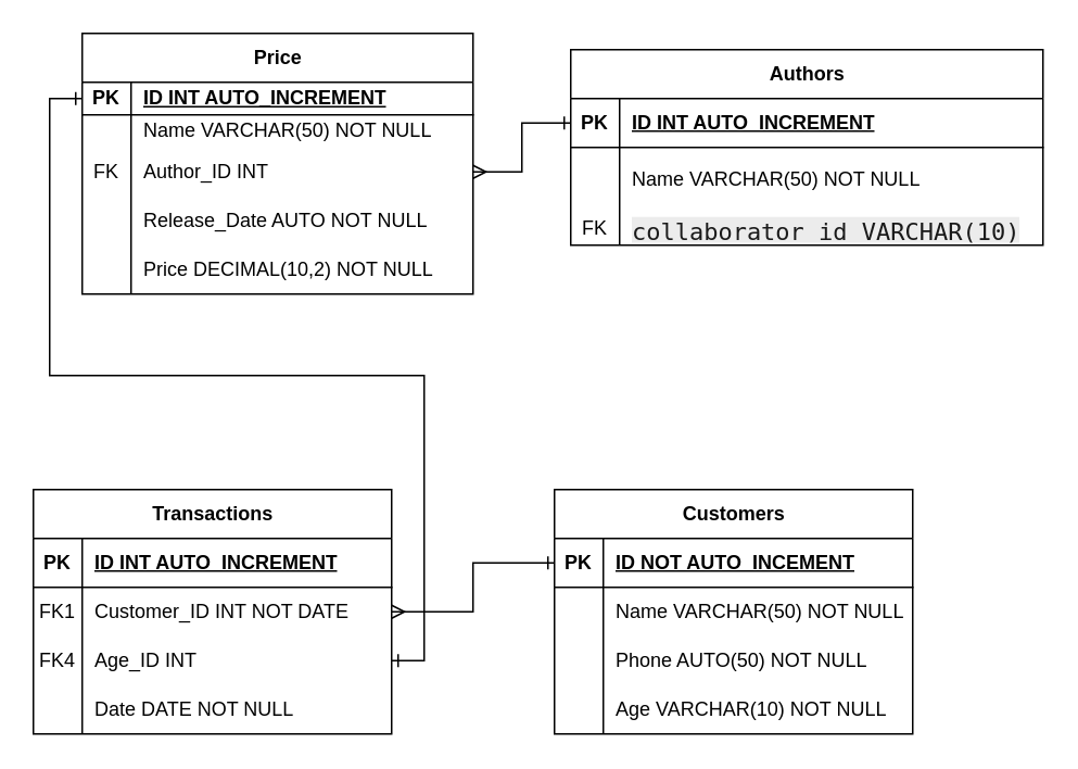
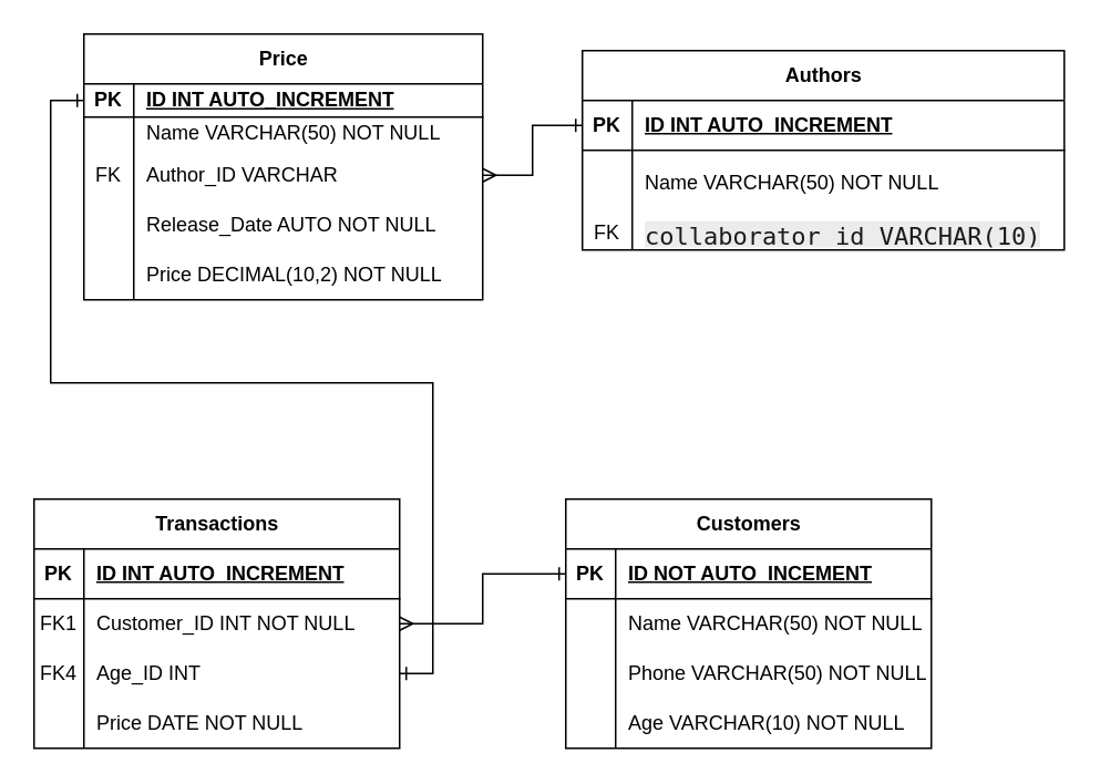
- <mxCell id="11" value="Author_ID INT" style="shape=partialRectangle;connectable=0;fillColor=none;top=0;left=0;bottom=0;right=0;align=left;spacingLeft=6;overflow=hidden;whiteSpace=wrap;html=1;" vertex="1" parent="9"><mxGeometry x="30" width="210" height="30" as="geometry"><mxRectangle width="210" height="30" as="alternateBounds" /></mxGeometry></mxCell>
+ <mxCell id="11" value="Author_ID VARCHAR" style="shape=partialRectangle;connectable=0;fillColor=none;top=0;left=0;bottom=0;right=0;align=left;spacingLeft=6;overflow=hidden;whiteSpace=wrap;html=1;" vertex="1" parent="9"><mxGeometry x="30" width="210" height="30" as="geometry"><mxRectangle width="210" height="30" as="alternateBounds" /></mxGeometry></mxCell>
- <mxCell id="24" value="Customer_ID INT NOT DATE" style="shape=partialRectangle;connectable=0;fillColor=none;top=0;left=0;bottom=0;right=0;align=left;spacingLeft=6;overflow=hidden;whiteSpace=wrap;html=1;" vertex="1" parent="22"><mxGeometry x="30" width="190" height="30" as="geometry"><mxRectangle width="190" height="30" as="alternateBounds" /></mxGeometry></mxCell>
+ <mxCell id="24" value="Customer_ID INT NOT NULL" style="shape=partialRectangle;connectable=0;fillColor=none;top=0;left=0;bottom=0;right=0;align=left;spacingLeft=6;overflow=hidden;whiteSpace=wrap;html=1;" vertex="1" parent="22"><mxGeometry x="30" width="190" height="30" as="geometry"><mxRectangle width="190" height="30" as="alternateBounds" /></mxGeometry></mxCell>
- <mxCell id="50" value="Phone AUTO(50) NOT NULL" style="shape=partialRectangle;connectable=0;fillColor=none;top=0;left=0;bottom=0;right=0;align=left;spacingLeft=6;overflow=hidden;whiteSpace=wrap;html=1;" vertex="1" parent="48"><mxGeometry x="30" width="190" height="30" as="geometry"><mxRectangle width="190" height="30" as="alternateBounds" /></mxGeometry></mxCell>
+ <mxCell id="50" value="Phone VARCHAR(50) NOT NULL" style="shape=partialRectangle;connectable=0;fillColor=none;top=0;left=0;bottom=0;right=0;align=left;spacingLeft=6;overflow=hidden;whiteSpace=wrap;html=1;" vertex="1" parent="48"><mxGeometry x="30" width="190" height="30" as="geometry"><mxRectangle width="190" height="30" as="alternateBounds" /></mxGeometry></mxCell>
- <mxCell id="30" value="Date DATE NOT NULL" style="shape=partialRectangle;connectable=0;fillColor=none;top=0;left=0;bottom=0;right=0;align=left;spacingLeft=6;overflow=hidden;whiteSpace=wrap;html=1;" vertex="1" parent="28"><mxGeometry x="30" width="190" height="30" as="geometry"><mxRectangle width="190" height="30" as="alternateBounds" /></mxGeometry></mxCell>
+ <mxCell id="30" value="Price DATE NOT NULL" style="shape=partialRectangle;connectable=0;fillColor=none;top=0;left=0;bottom=0;right=0;align=left;spacingLeft=6;overflow=hidden;whiteSpace=wrap;html=1;" vertex="1" parent="28"><mxGeometry x="30" width="190" height="30" as="geometry"><mxRectangle width="190" height="30" as="alternateBounds" /></mxGeometry></mxCell>
